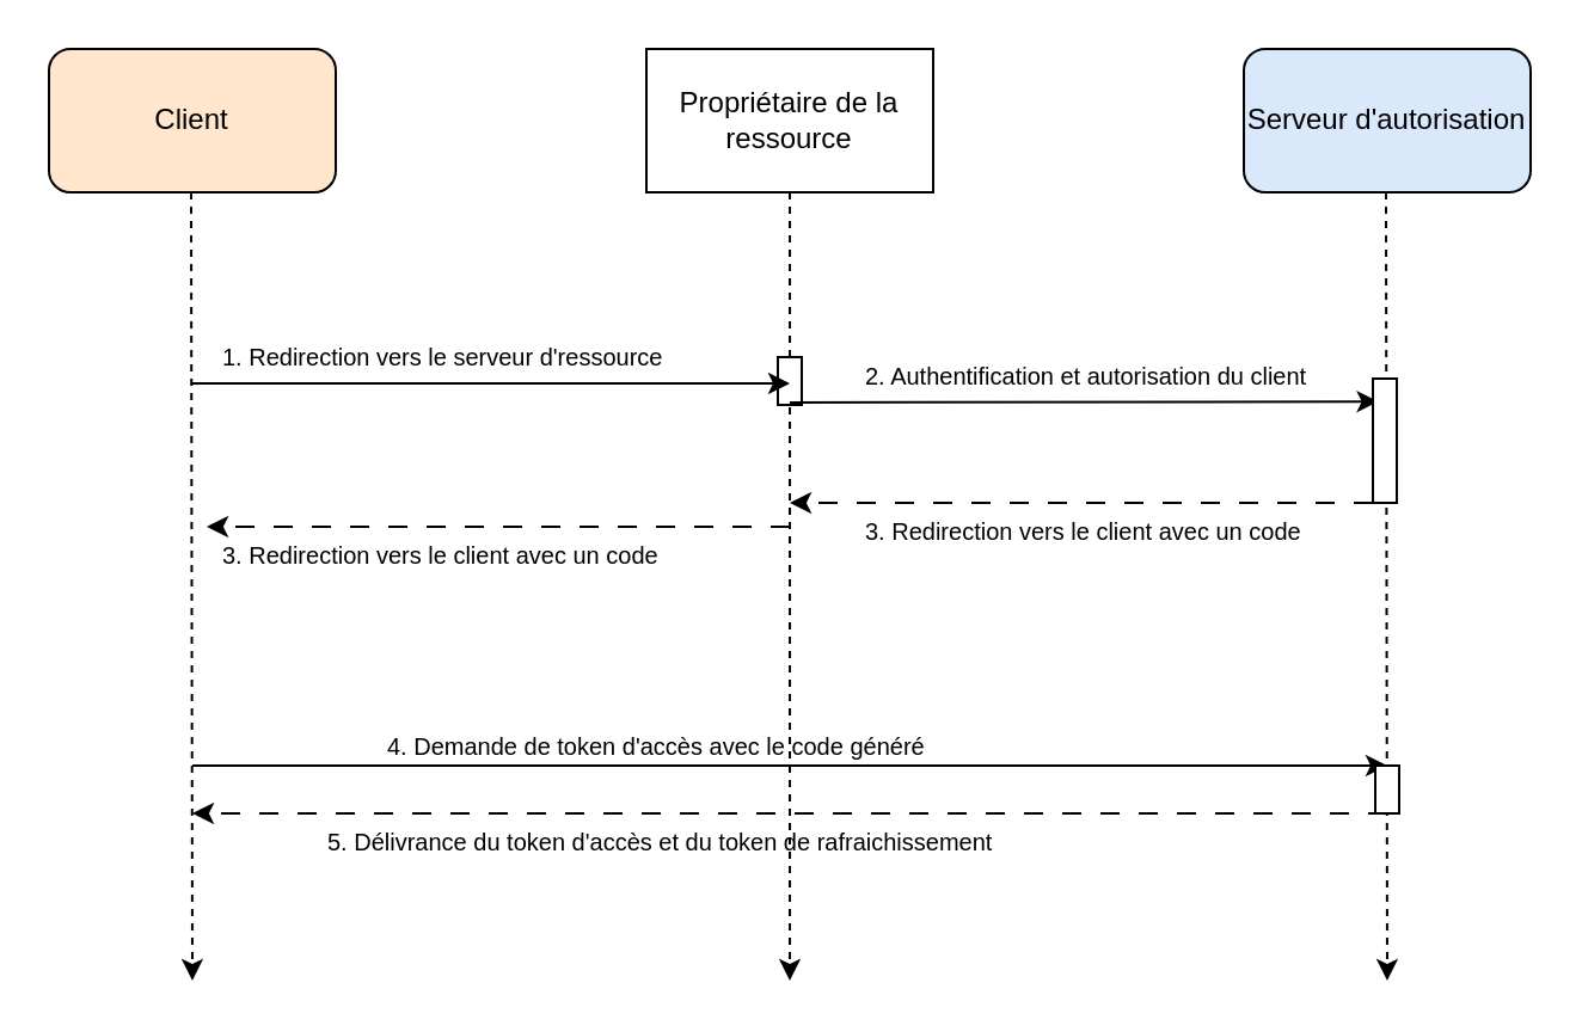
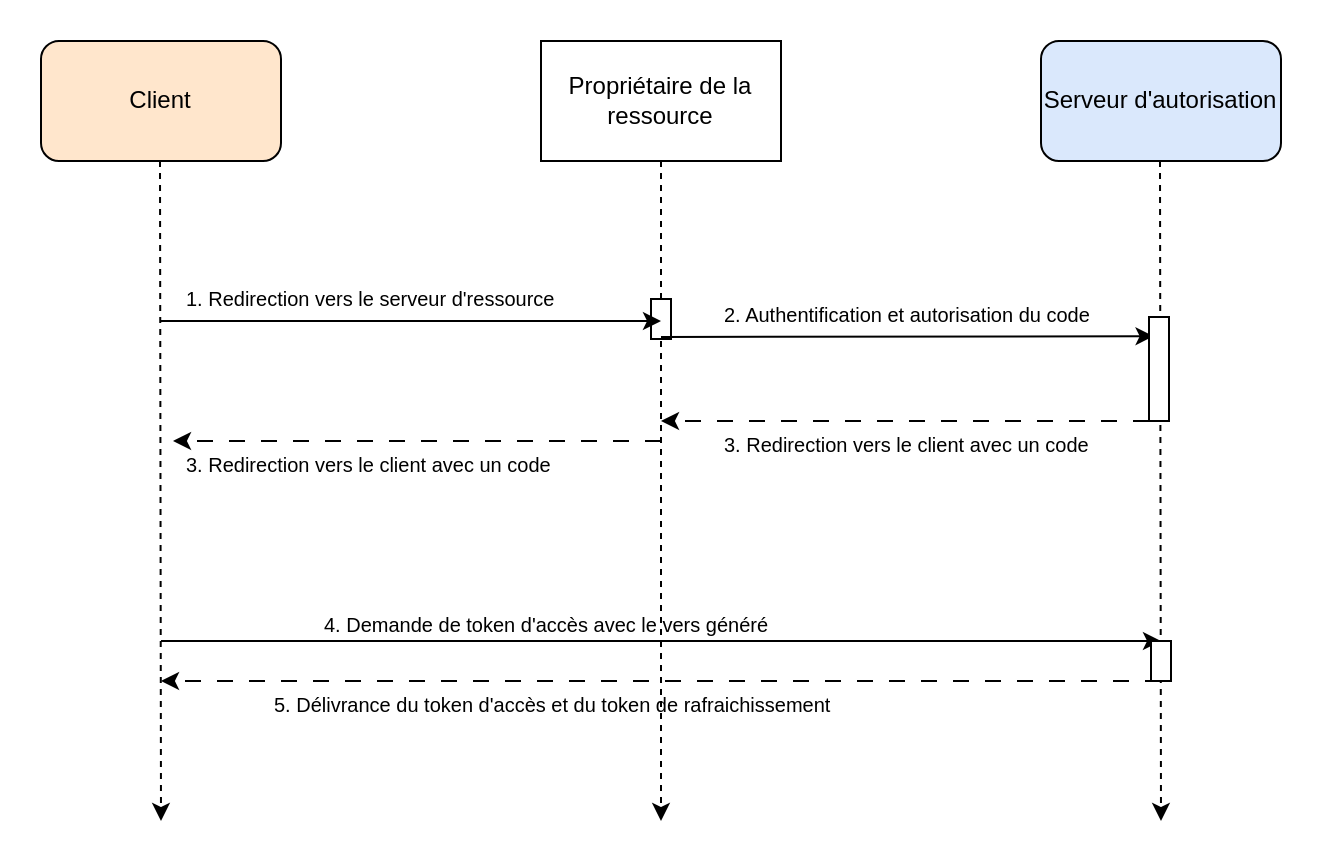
- <mxCell id="9" value="2. Authentification et autorisation du client" style="text;whiteSpace=wrap;fontSize=10;" vertex="1" parent="1"><mxGeometry x="360" y="145" width="239" height="22" as="geometry" /></mxCell>
+ <mxCell id="9" value="2. Authentification et autorisation du code" style="text;whiteSpace=wrap;fontSize=10;" vertex="1" parent="1"><mxGeometry x="360" y="145" width="239" height="22" as="geometry" /></mxCell>
- <mxCell id="11" value="4. Demande de token d'accès avec le code généré" style="text;whiteSpace=wrap;fontSize=10;" vertex="1" parent="1"><mxGeometry x="160" y="300" width="239" height="23" as="geometry" /></mxCell>
+ <mxCell id="11" value="4. Demande de token d'accès avec le vers généré" style="text;whiteSpace=wrap;fontSize=10;" vertex="1" parent="1"><mxGeometry x="160" y="300" width="239" height="23" as="geometry" /></mxCell>
